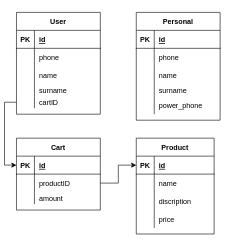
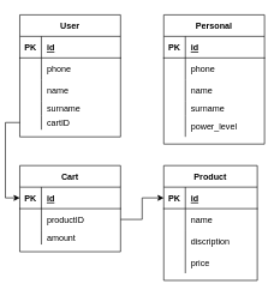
- <mxCell id="56" value="power_phone" style="shape=partialRectangle;connectable=0;fillColor=none;top=0;left=0;bottom=0;right=0;align=left;spacingLeft=6;overflow=hidden;" parent="54" vertex="1"><mxGeometry x="30" width="110" height="30" as="geometry"><mxRectangle width="110" height="30" as="alternateBounds" /></mxGeometry></mxCell>
+ <mxCell id="56" value="power_level" style="shape=partialRectangle;connectable=0;fillColor=none;top=0;left=0;bottom=0;right=0;align=left;spacingLeft=6;overflow=hidden;" parent="54" vertex="1"><mxGeometry x="30" width="110" height="30" as="geometry"><mxRectangle width="110" height="30" as="alternateBounds" /></mxGeometry></mxCell>
